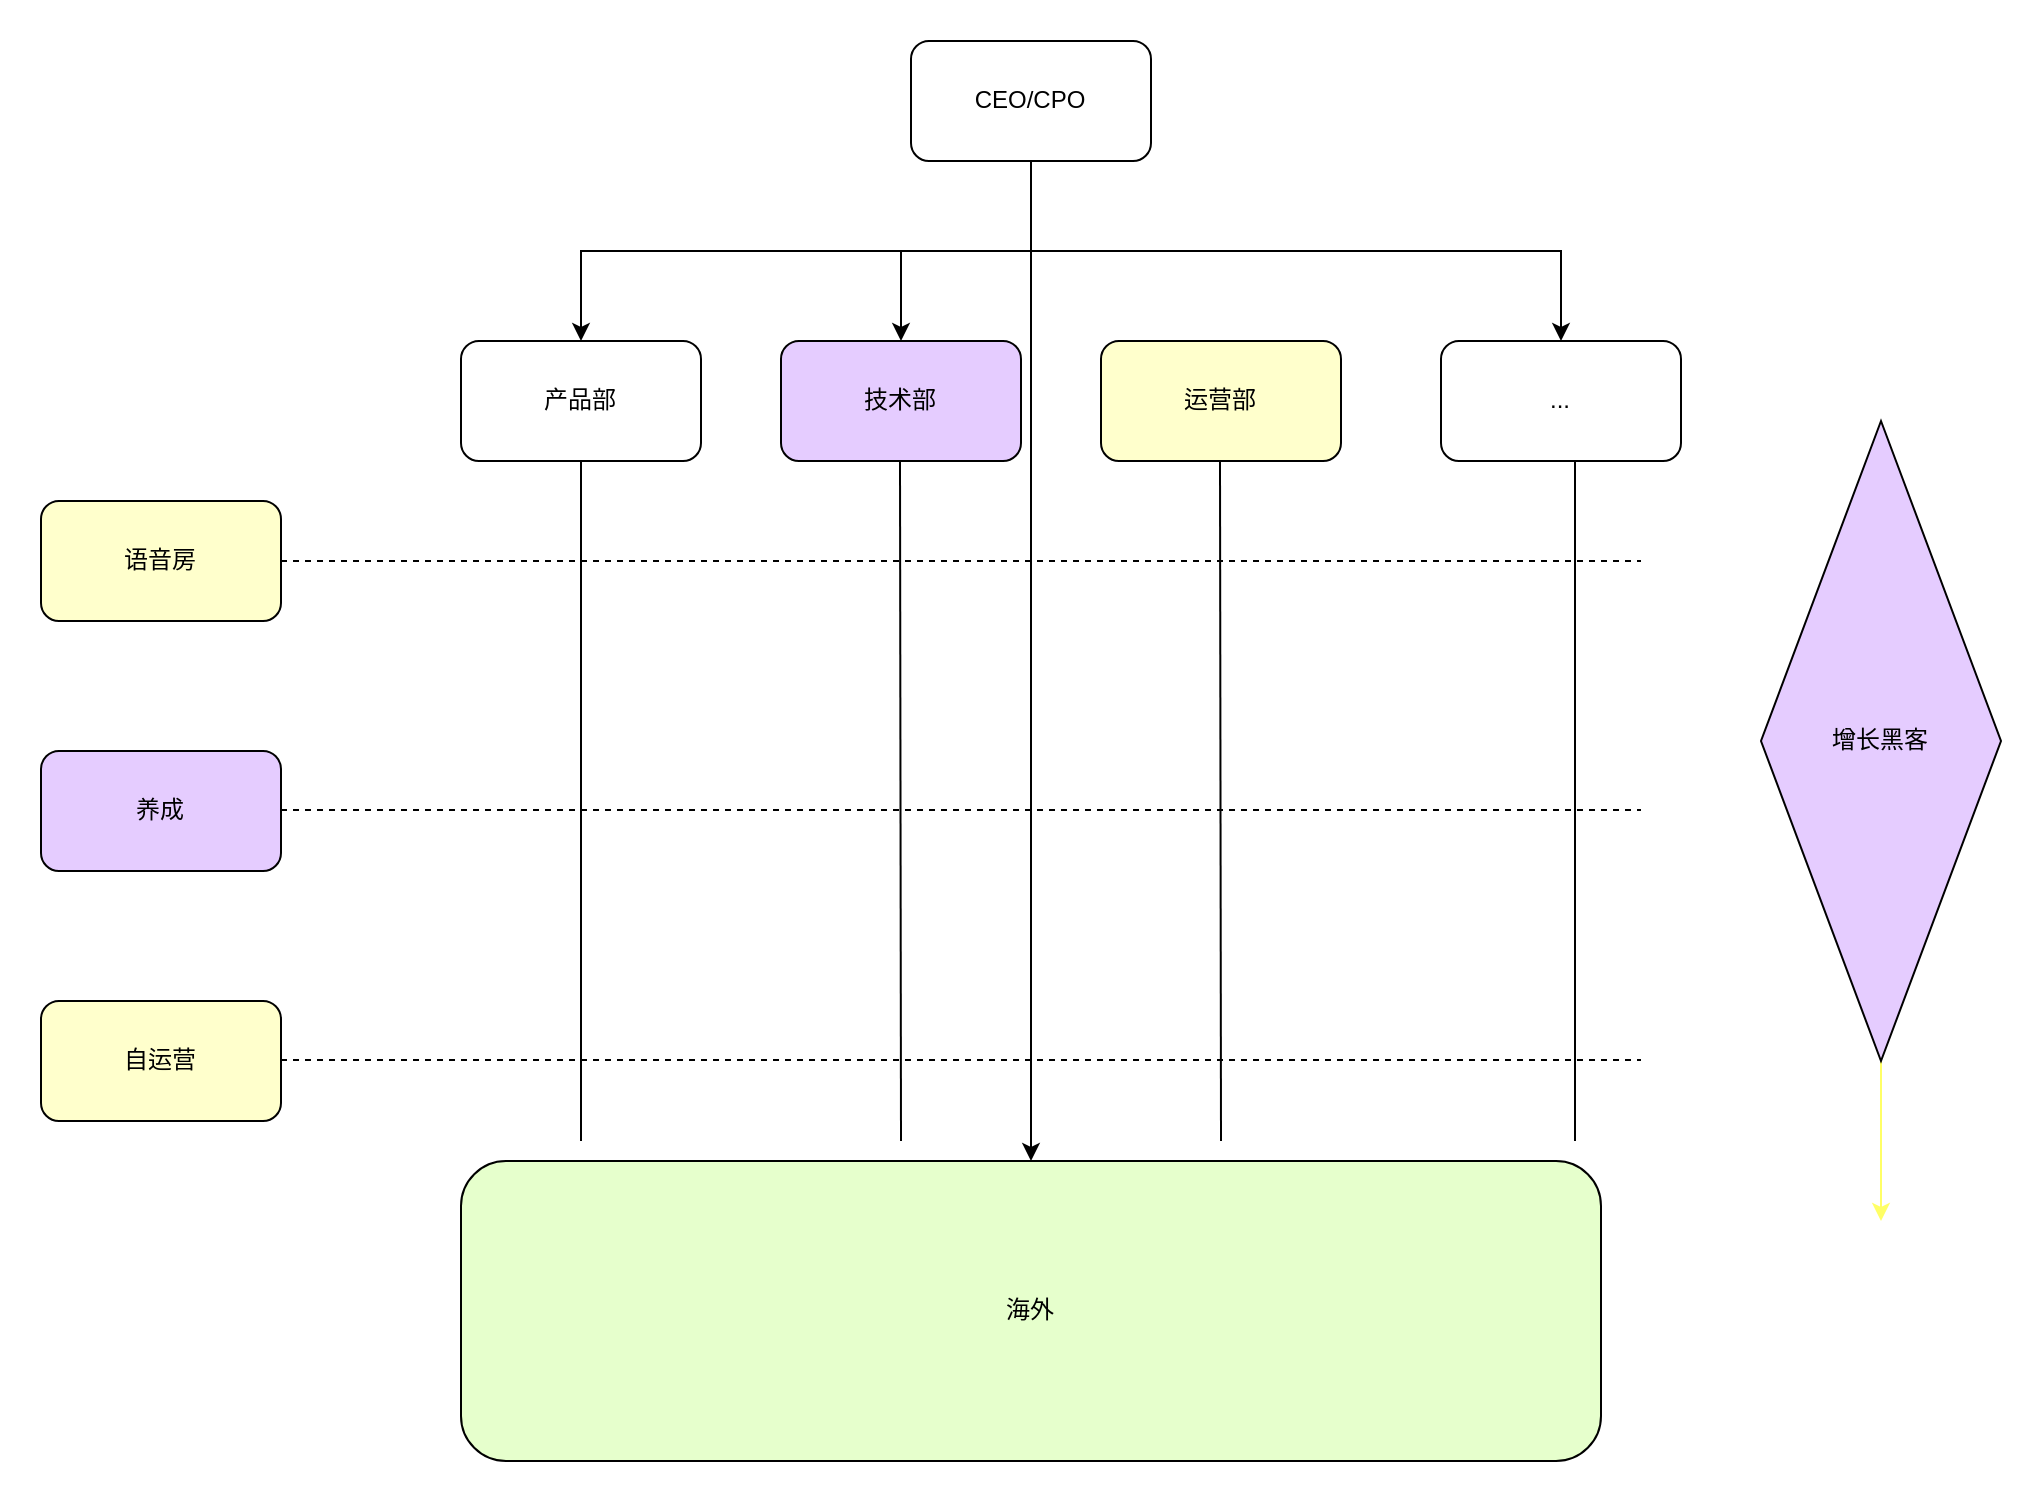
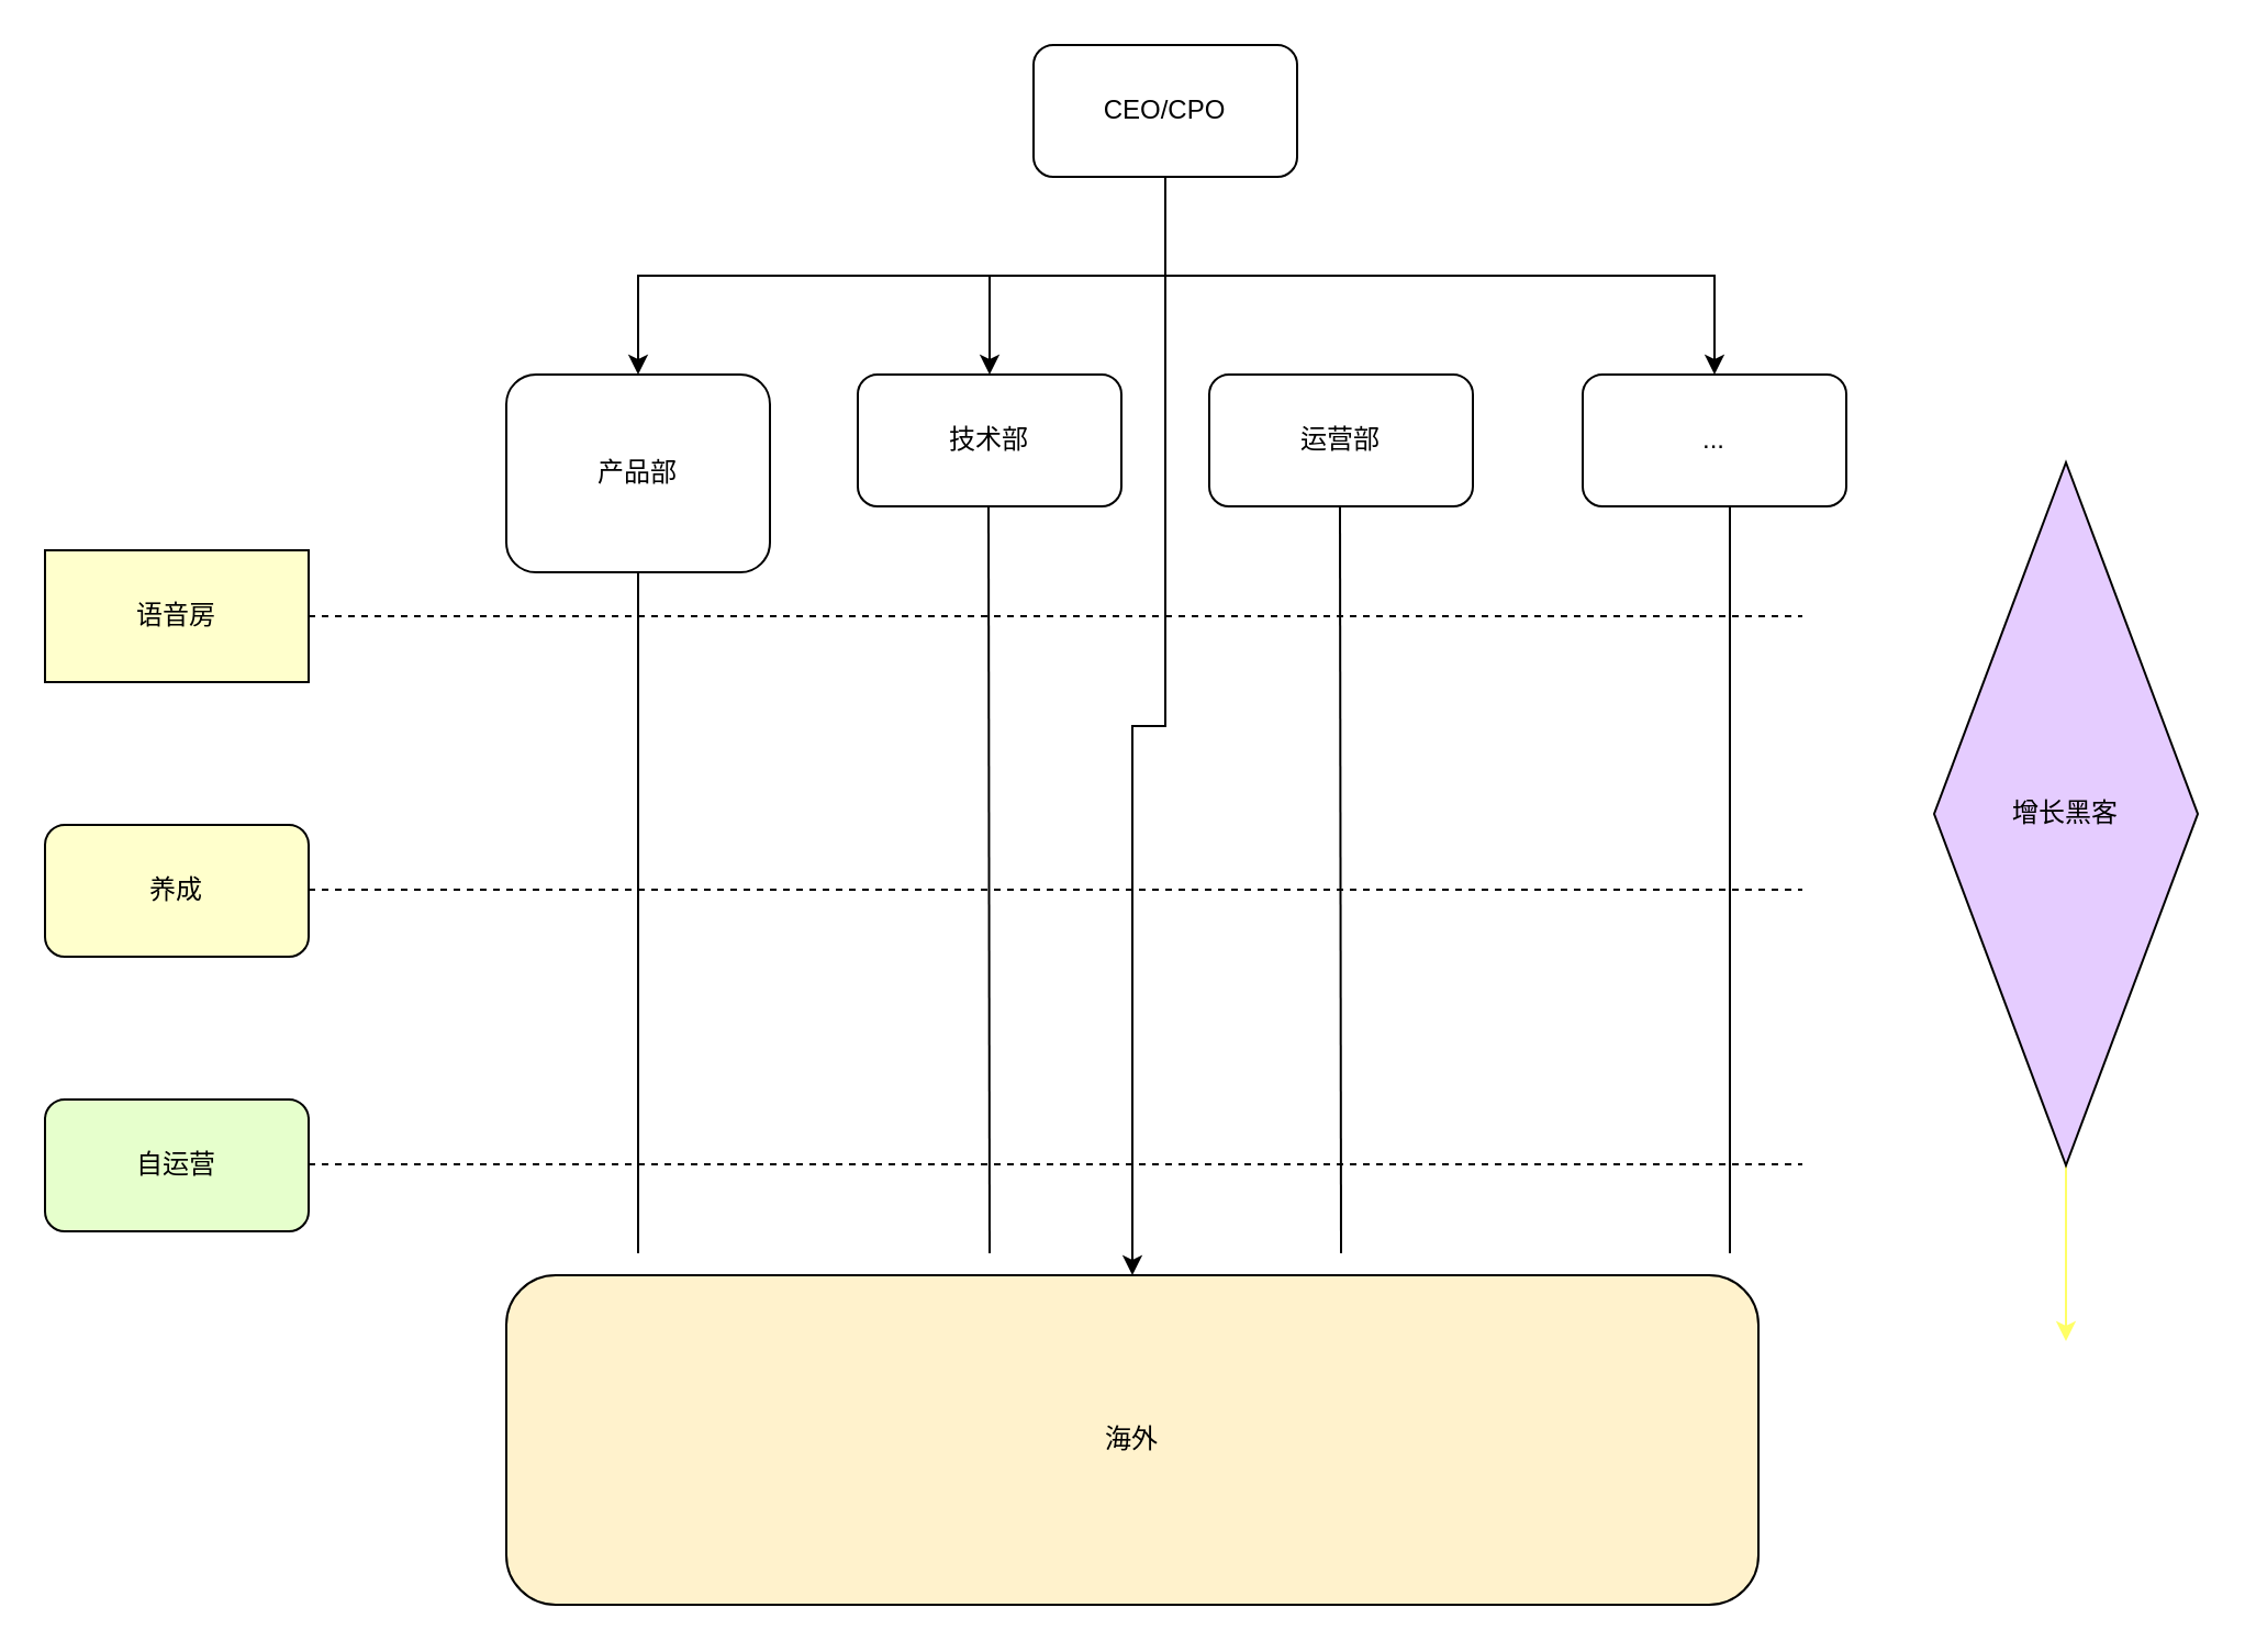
- <mxCell id="6" value="CEO/CPO" style="rounded=1;whiteSpace=wrap;html=1;" vertex="1" parent="1"><mxGeometry x="455" y="20" width="120" height="60" as="geometry" /></mxCell>
+ <mxCell id="6" value="CEO/CPO" style="rounded=1;whiteSpace=wrap;html=1;" vertex="1" parent="1"><mxGeometry x="470" y="20" width="120" height="60" as="geometry" /></mxCell>
- <mxCell id="10" value="产品部" style="rounded=1;whiteSpace=wrap;html=1;" vertex="1" parent="1"><mxGeometry x="230" y="170" width="120" height="60" as="geometry" /></mxCell>
+ <mxCell id="10" value="产品部" style="rounded=1;whiteSpace=wrap;html=1;" vertex="1" parent="1"><mxGeometry x="230" y="170" width="120" height="90" as="geometry" /></mxCell>
- <mxCell id="9" value="技术部" style="rounded=1;whiteSpace=wrap;html=1;fillColor=#e5ccff;" vertex="1" parent="1"><mxGeometry x="390" y="170" width="120" height="60" as="geometry" /></mxCell>
+ <mxCell id="9" value="技术部" style="rounded=1;whiteSpace=wrap;html=1;" vertex="1" parent="1"><mxGeometry x="390" y="170" width="120" height="60" as="geometry" /></mxCell>
- <mxCell id="8" value="运营部" style="rounded=1;whiteSpace=wrap;html=1;fillColor=#ffffcc;" vertex="1" parent="1"><mxGeometry x="550" y="170" width="120" height="60" as="geometry" /></mxCell>
+ <mxCell id="8" value="运营部" style="rounded=1;whiteSpace=wrap;html=1;" vertex="1" parent="1"><mxGeometry x="550" y="170" width="120" height="60" as="geometry" /></mxCell>
- <mxCell id="15" value="语音房" style="rounded=1;whiteSpace=wrap;html=1;fillColor=#FFFFCC;" vertex="1" parent="1"><mxGeometry x="20" y="250" width="120" height="60" as="geometry" /></mxCell>
+ <mxCell id="15" value="语音房" style="whiteSpace=wrap;html=1;fillColor=#FFFFCC;rounded=0;" vertex="1" parent="1"><mxGeometry x="20" y="250" width="120" height="60" as="geometry" /></mxCell>
- <mxCell id="16" value="养成" style="rounded=1;whiteSpace=wrap;html=1;fillColor=#e5ccff;" vertex="1" parent="1"><mxGeometry x="20" y="375" width="120" height="60" as="geometry" /></mxCell>
+ <mxCell id="16" value="养成" style="rounded=1;whiteSpace=wrap;html=1;fillColor=#FFFFCC;" vertex="1" parent="1"><mxGeometry x="20" y="375" width="120" height="60" as="geometry" /></mxCell>
- <mxCell id="17" value="自运营" style="rounded=1;whiteSpace=wrap;html=1;fillColor=#FFFFCC;" vertex="1" parent="1"><mxGeometry x="20" y="500" width="120" height="60" as="geometry" /></mxCell>
+ <mxCell id="17" value="自运营" style="rounded=1;whiteSpace=wrap;html=1;fillColor=#e6ffcc;" vertex="1" parent="1"><mxGeometry x="20" y="500" width="120" height="60" as="geometry" /></mxCell>
- <mxCell id="18" value="海外" style="rounded=1;whiteSpace=wrap;html=1;fillColor=#E6FFCC;" vertex="1" parent="1"><mxGeometry x="230" y="580" width="570" height="150" as="geometry" /></mxCell>
+ <mxCell id="18" value="海外" style="rounded=1;whiteSpace=wrap;html=1;fillColor=#fff2cc;" vertex="1" parent="1"><mxGeometry x="230" y="580" width="570" height="150" as="geometry" /></mxCell>
